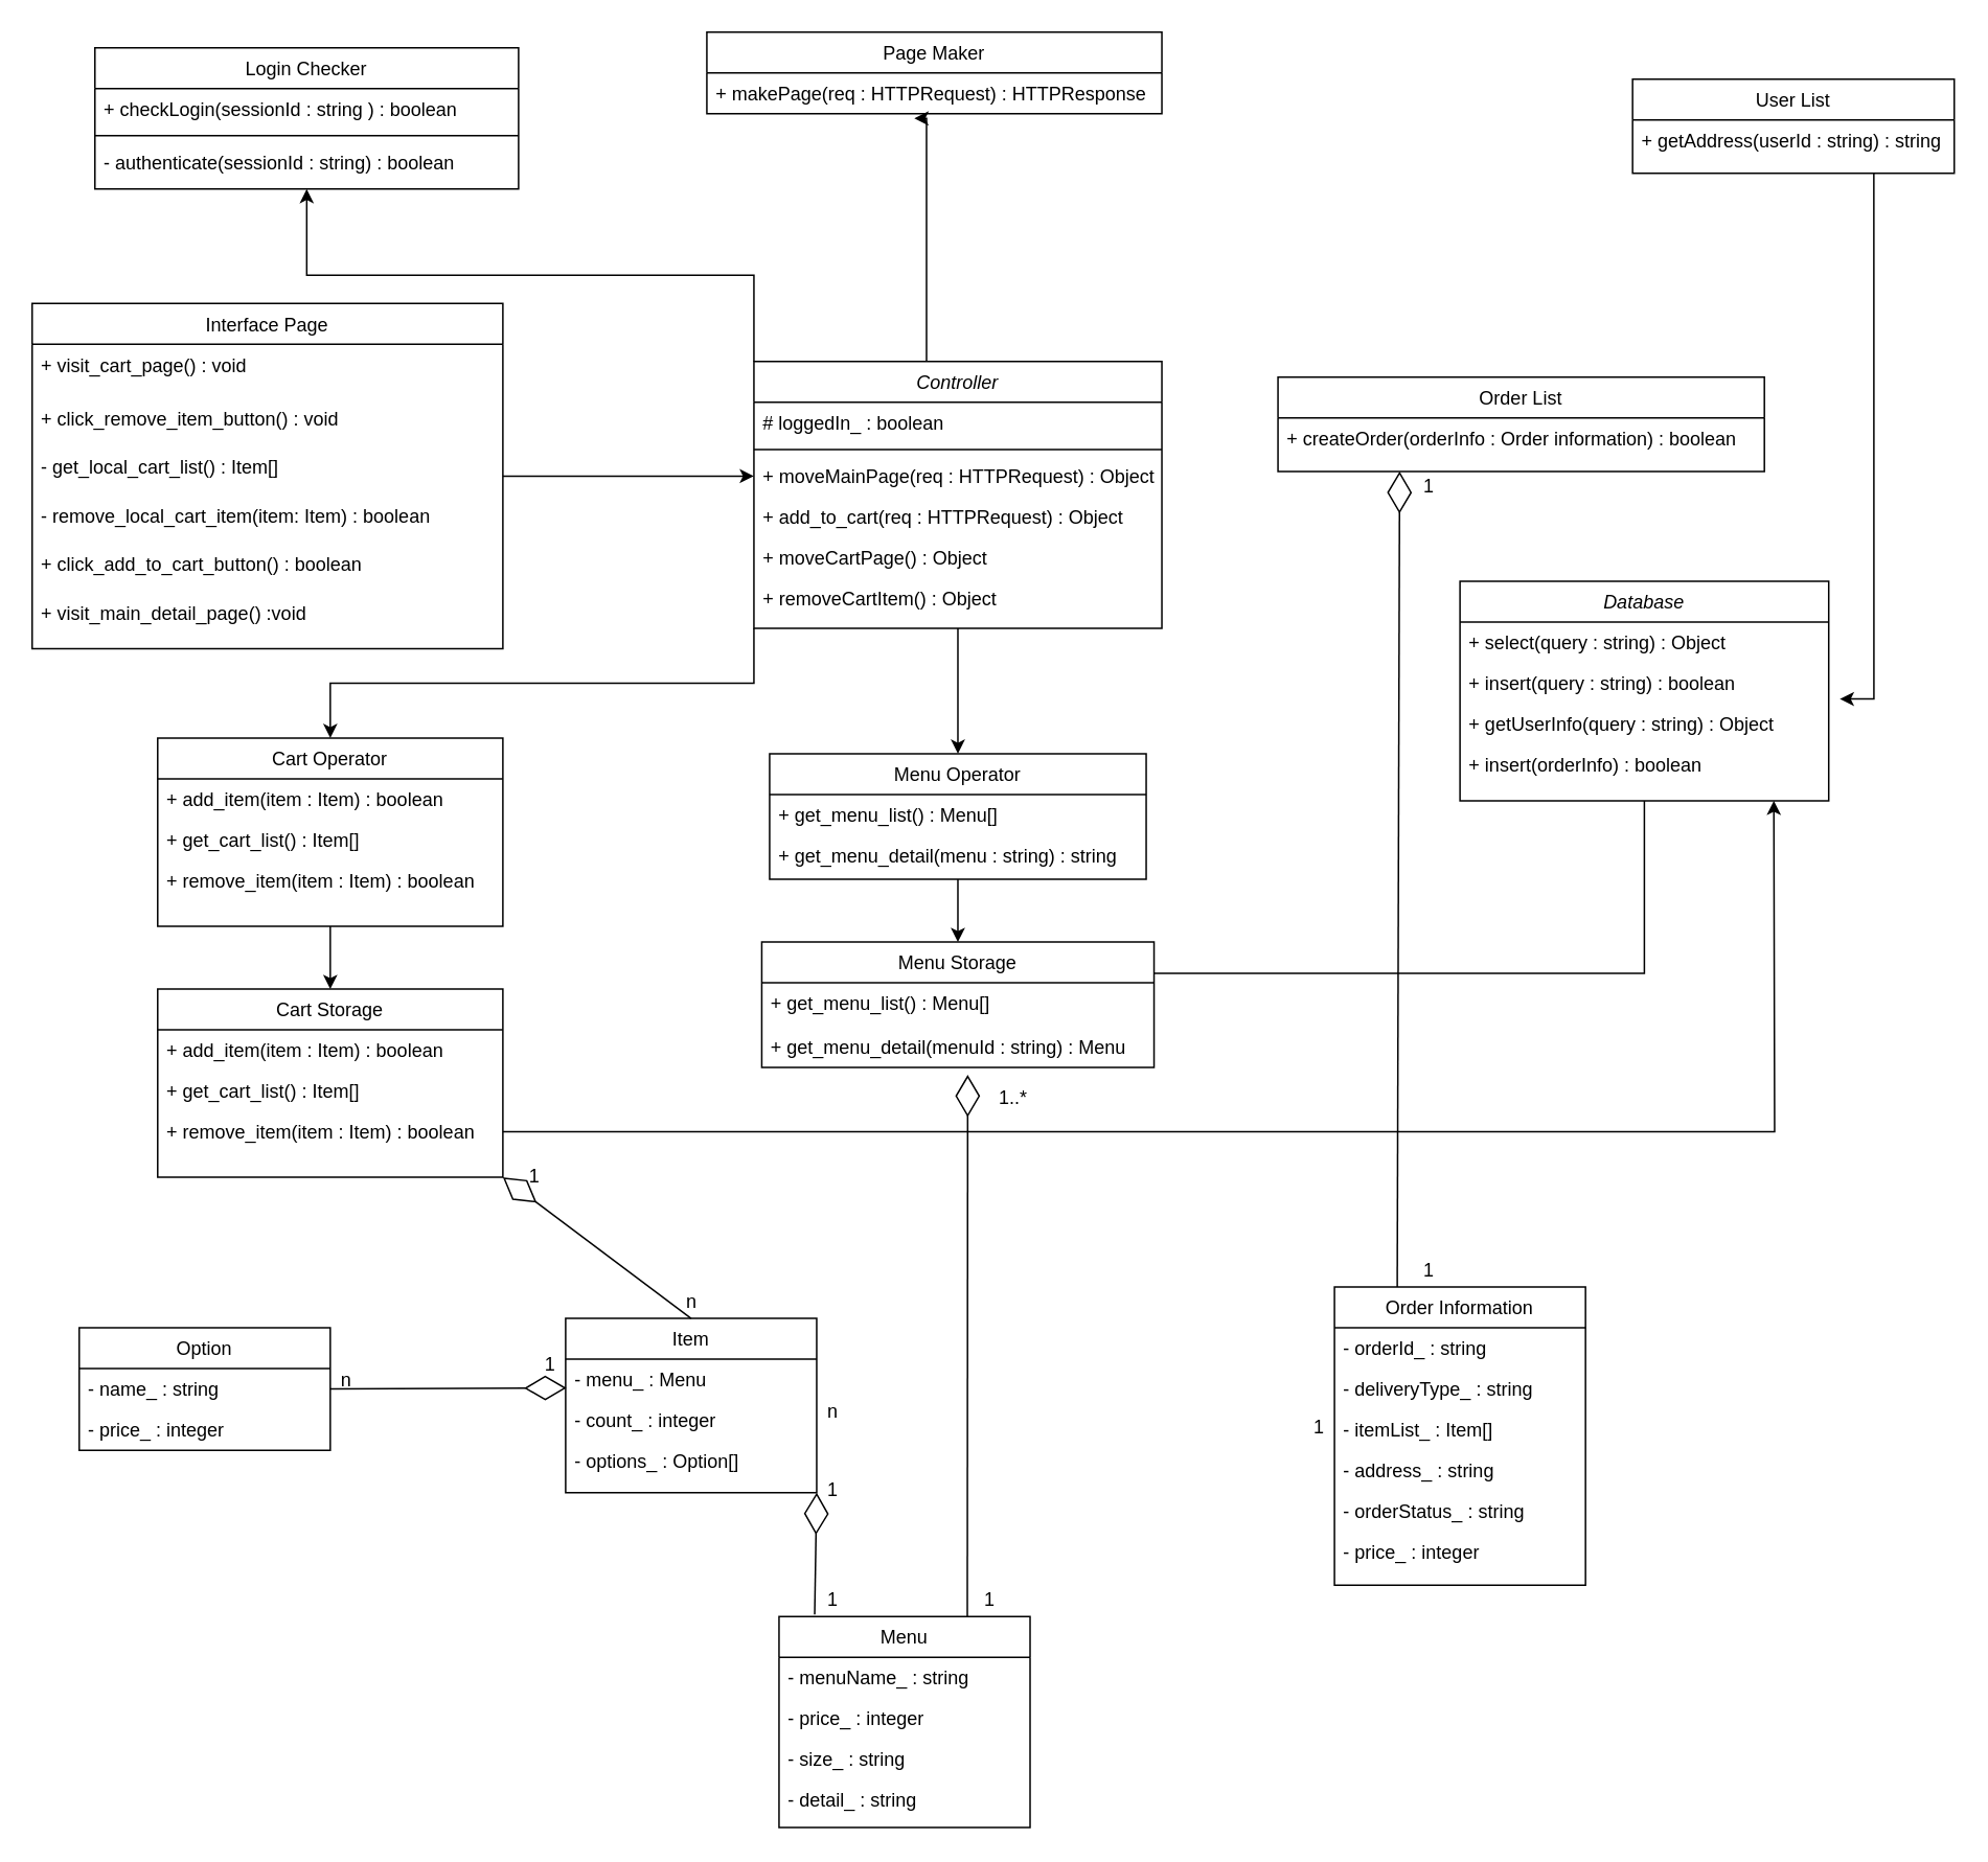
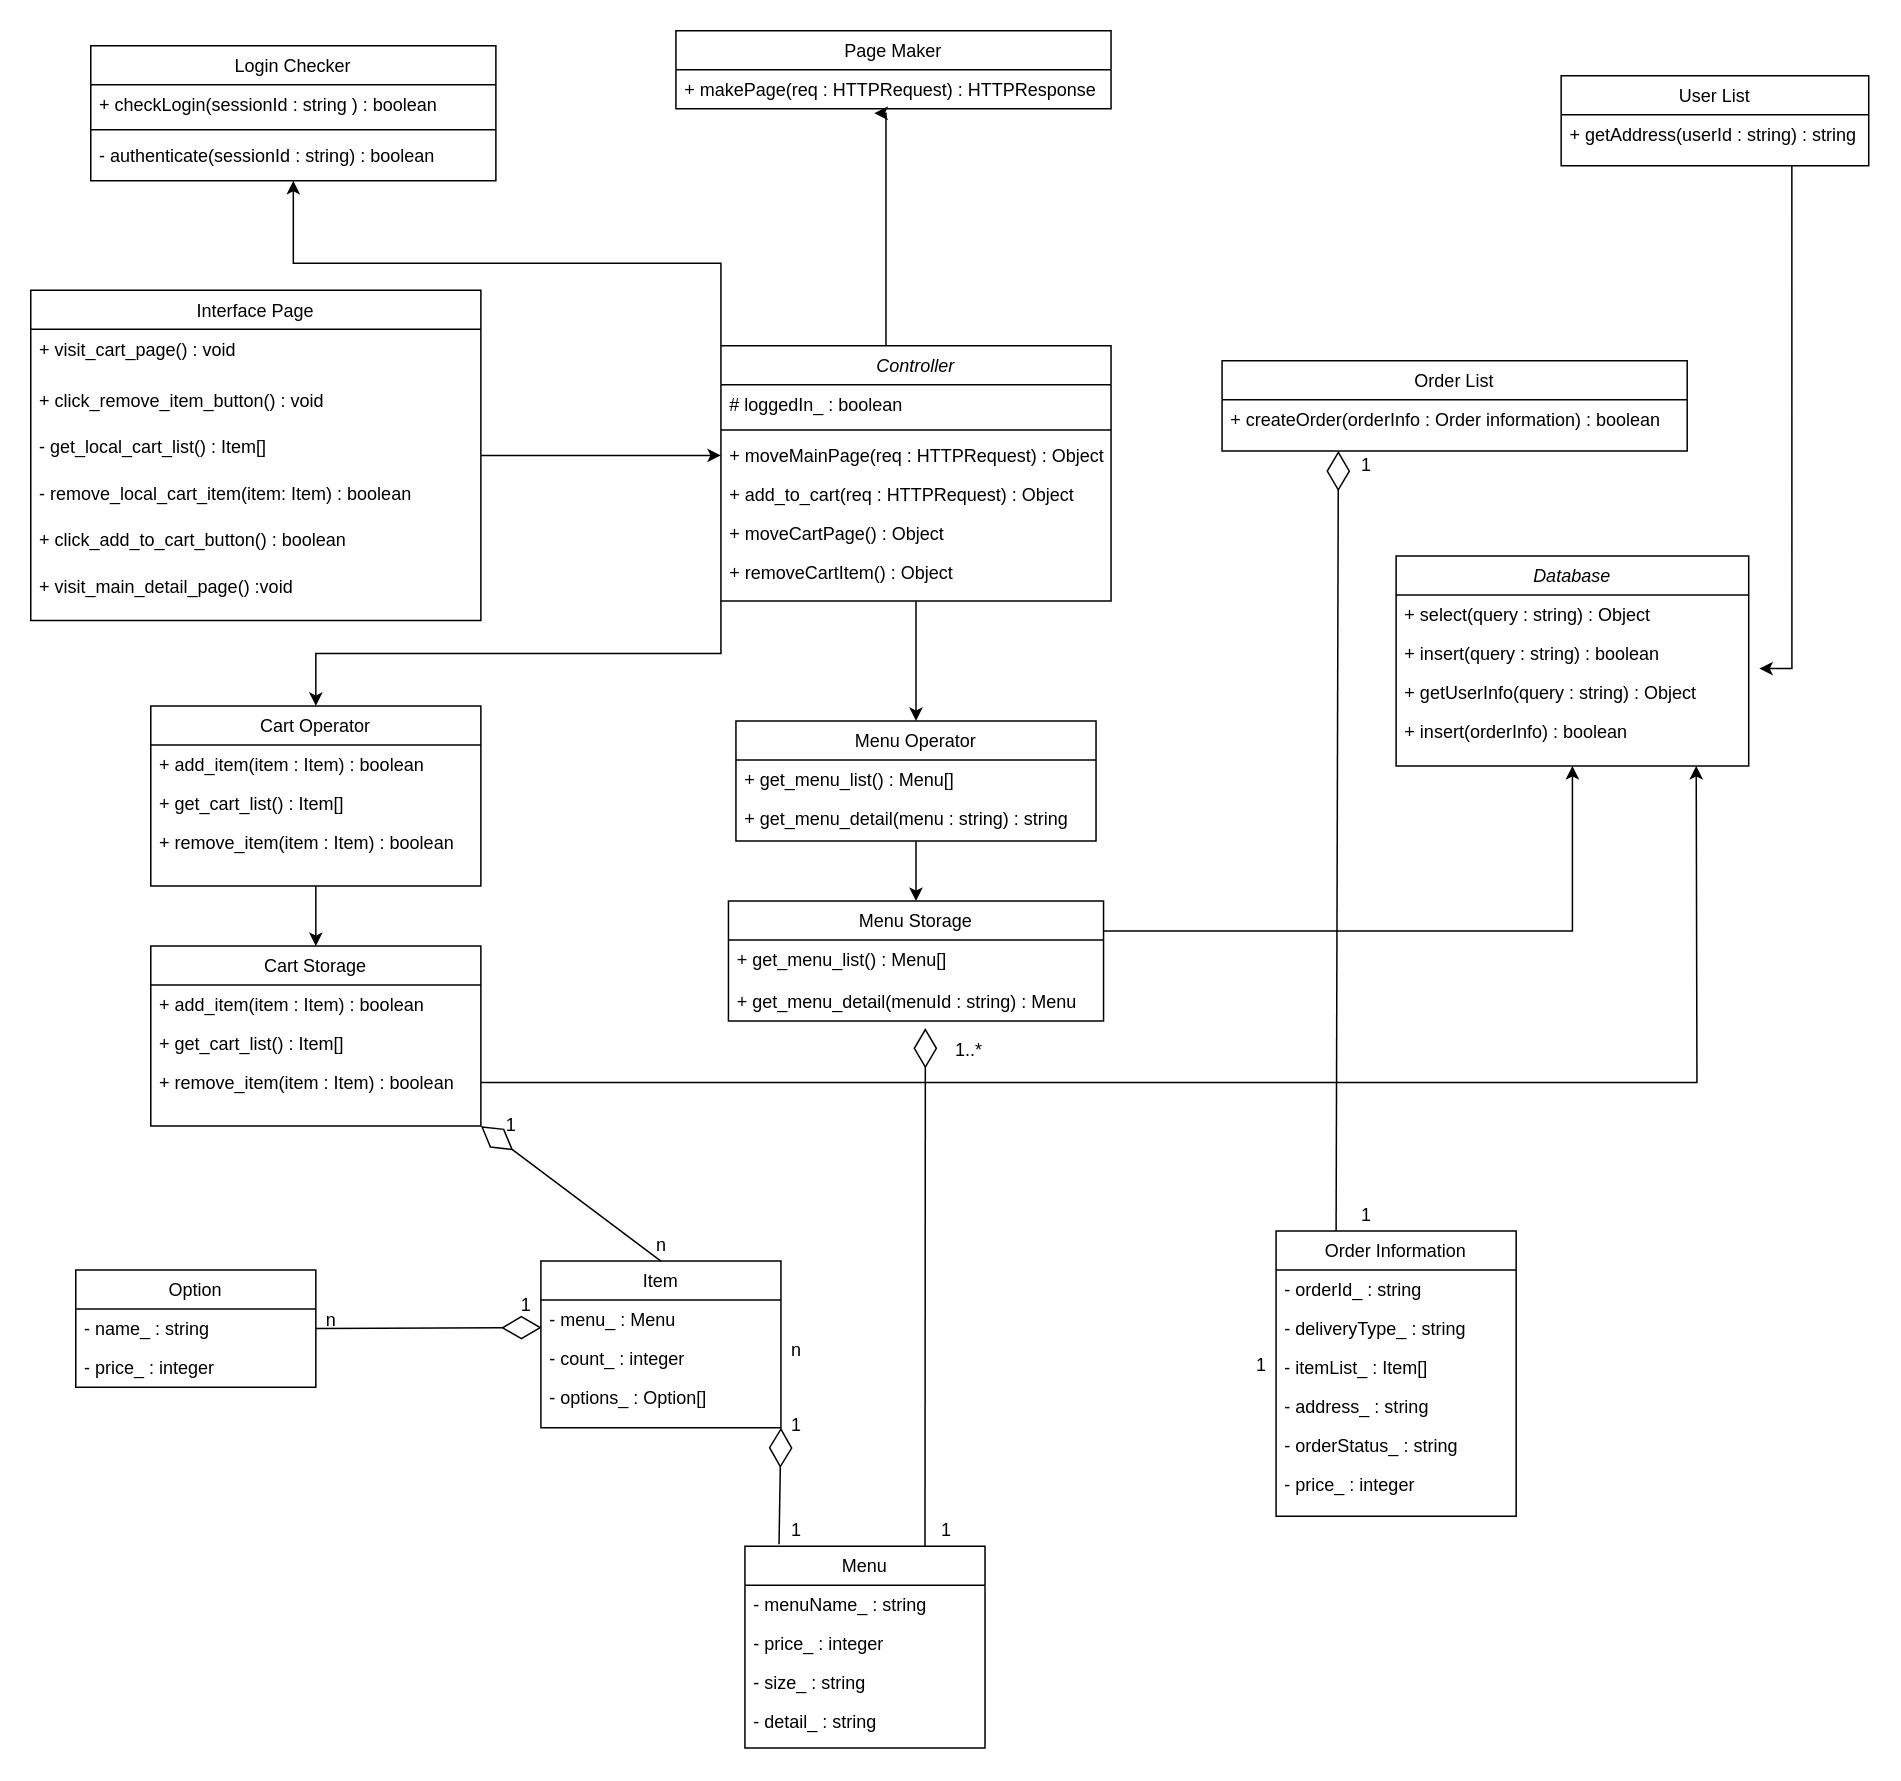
- <mxCell id="29" style="edgeStyle=orthogonalEdgeStyle;rounded=0;orthogonalLoop=1;jettySize=auto;html=1;exitX=1;exitY=0.25;exitDx=0;exitDy=0;entryX=0.5;entryY=1;entryDx=0;entryDy=0;endArrow=none;" edge="1" parent="1" source="30" target="24"><mxGeometry relative="1" as="geometry" /></mxCell>
+ <mxCell id="29" style="edgeStyle=orthogonalEdgeStyle;rounded=0;orthogonalLoop=1;jettySize=auto;html=1;exitX=1;exitY=0.25;exitDx=0;exitDy=0;entryX=0.5;entryY=1;entryDx=0;entryDy=0;" edge="1" parent="1" source="30" target="24"><mxGeometry relative="1" as="geometry" /></mxCell>
